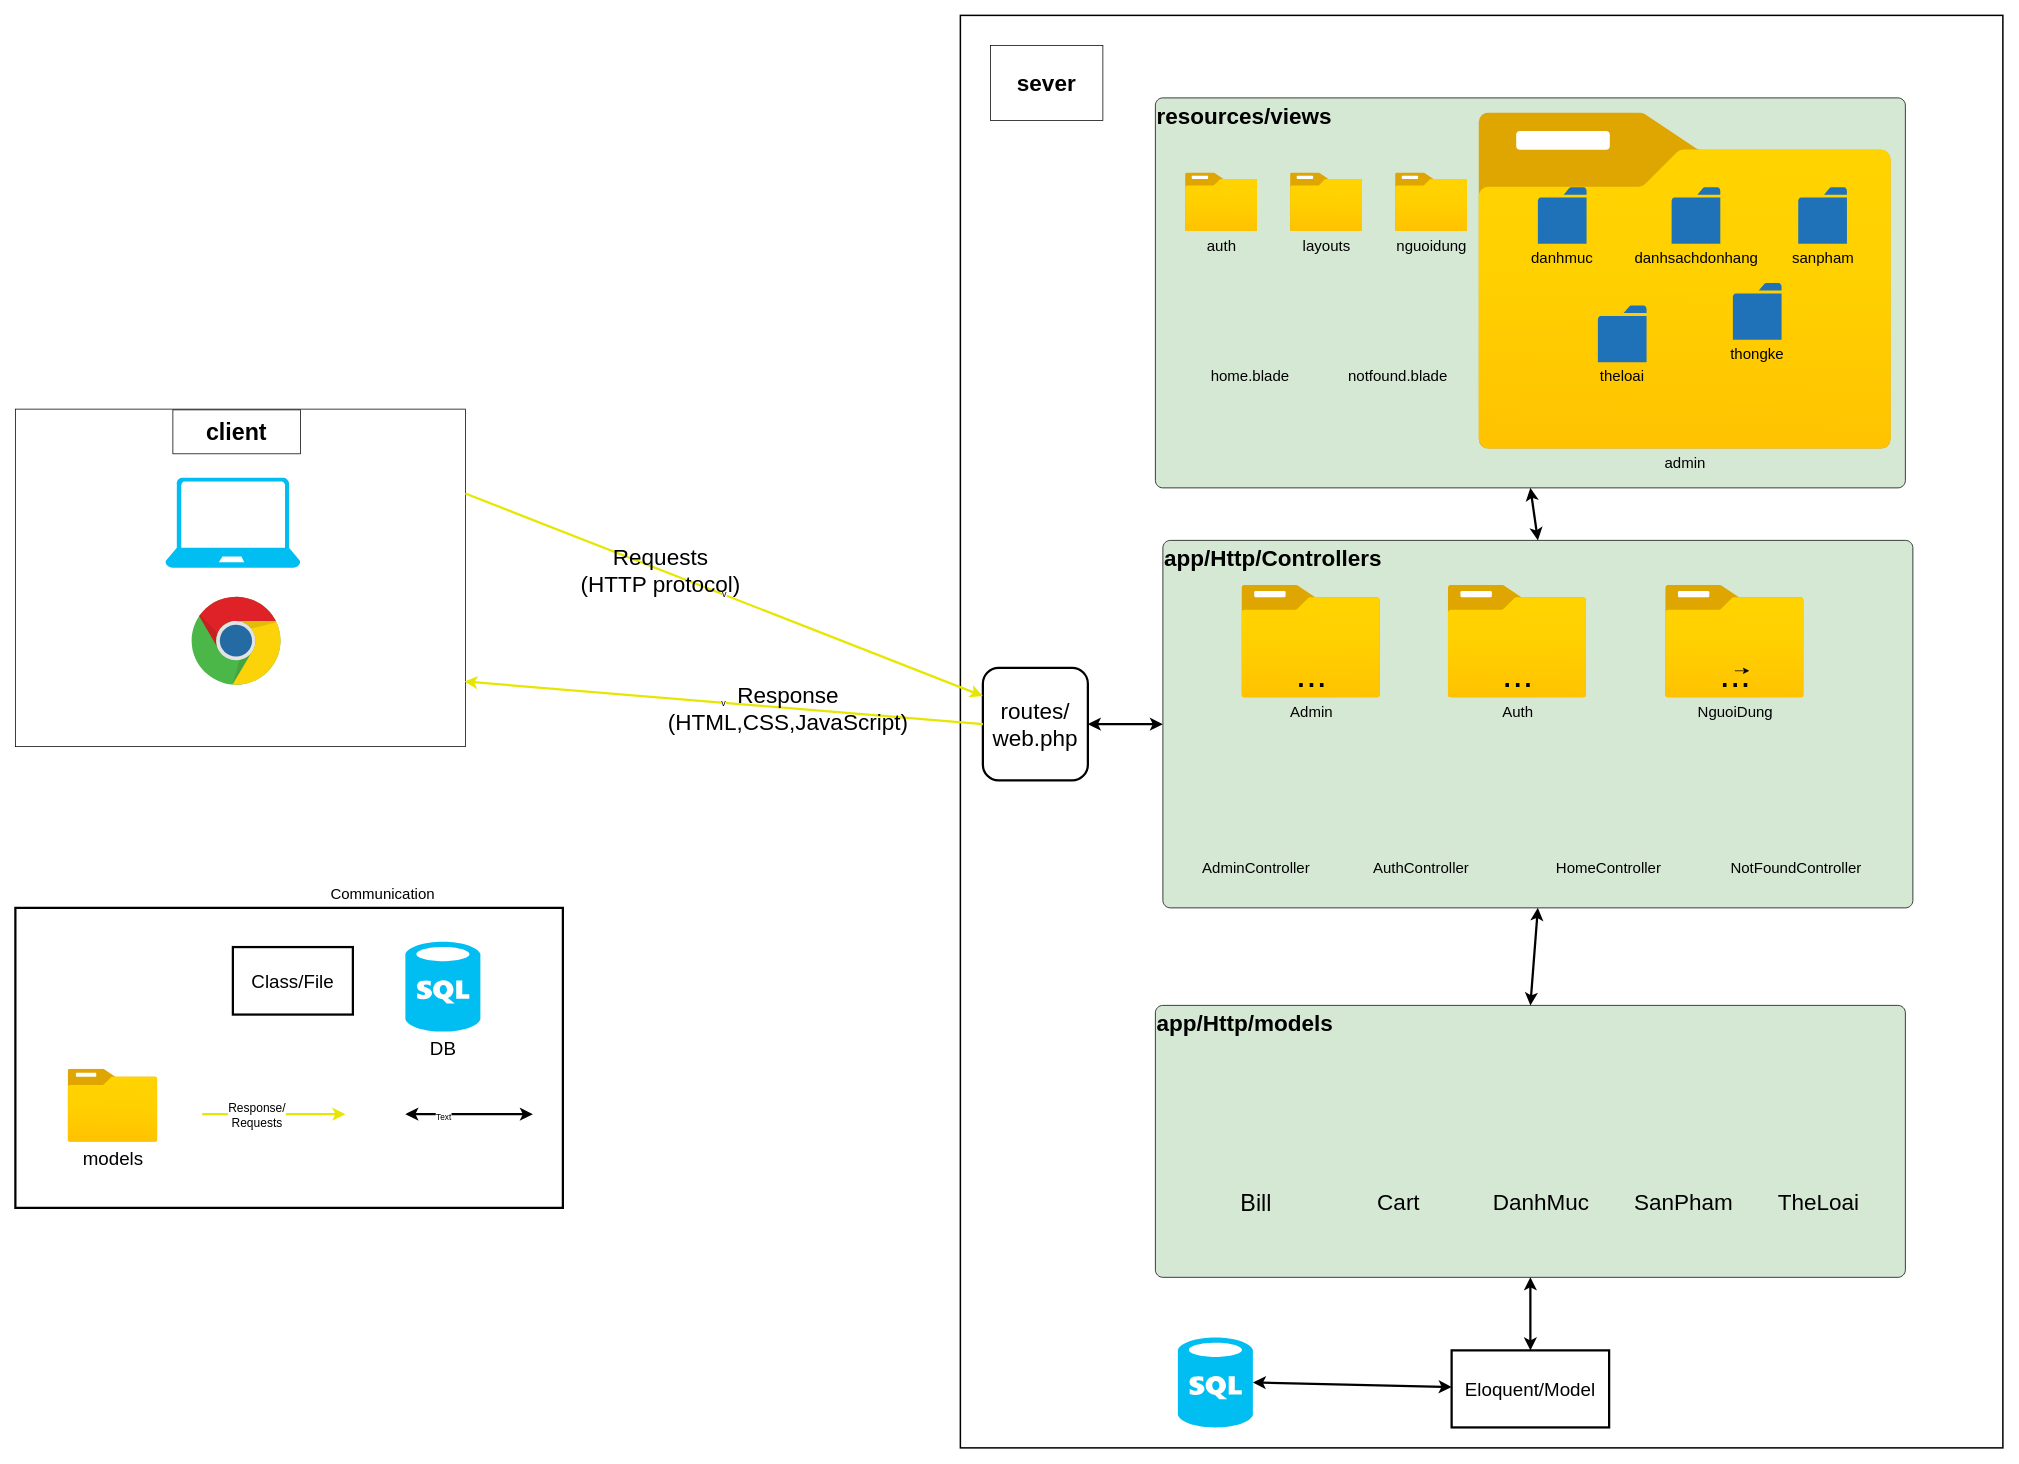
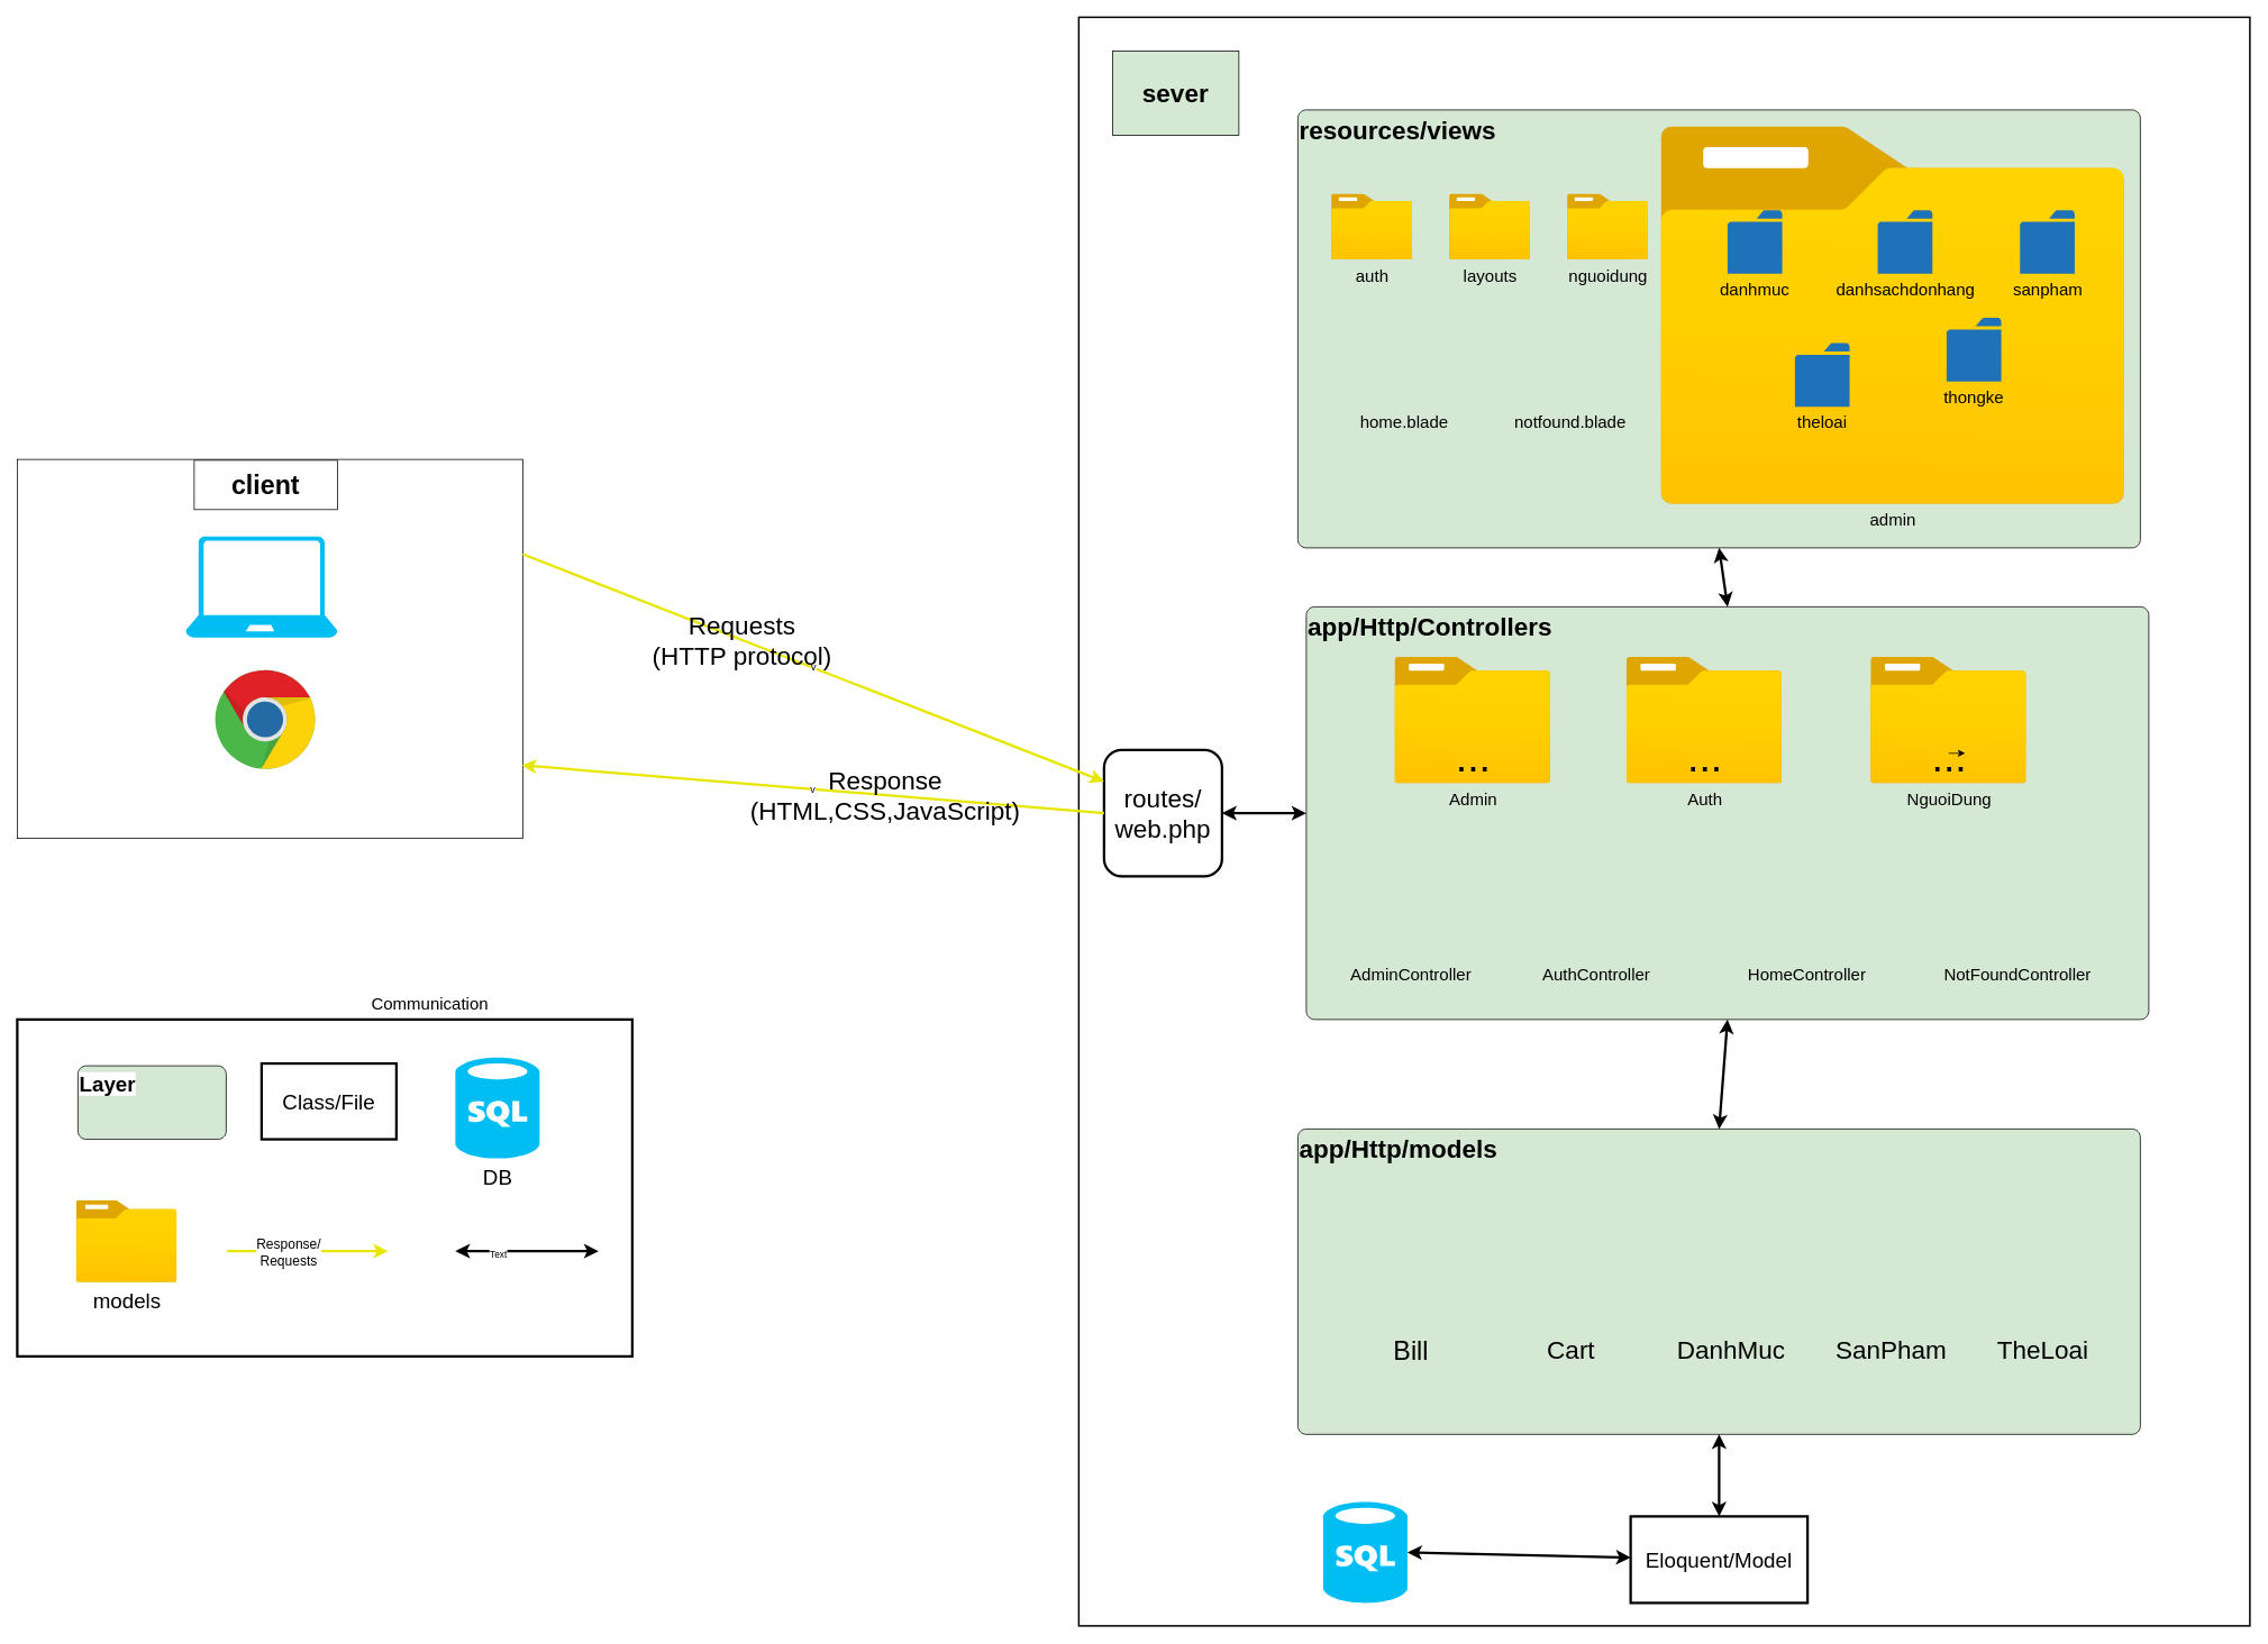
- <mxCell id="22" value="&lt;span style=&quot;font-size: 30px;&quot;&gt;sever&lt;/span&gt;" style="rounded=0;whiteSpace=wrap;html=1;fontStyle=1;fontSize=30;" parent="1" vertex="1"><mxGeometry x="1320" y="60" width="150" height="100" as="geometry" /></mxCell>
+ <mxCell id="22" value="&lt;span style=&quot;font-size: 30px;&quot;&gt;sever&lt;/span&gt;" style="rounded=0;whiteSpace=wrap;html=1;fontStyle=1;fontSize=30;fillColor=#d5e8d4;" parent="1" vertex="1"><mxGeometry x="1320" y="60" width="150" height="100" as="geometry" /></mxCell>
+ <mxCell id="58" value="&lt;span style=&quot;background-color: rgb(255, 255, 255); font-size: 25px;&quot;&gt;Layer&lt;/span&gt;" style="points=[[0.25,0,0],[0.5,0,0],[0.75,0,0],[1,0.25,0],[1,0.5,0],[1,0.75,0],[0.75,1,0],[0.5,1,0],[0.25,1,0],[0,0.75,0],[0,0.5,0],[0,0.25,0]];shape=mxgraph.bpmn.task;whiteSpace=wrap;rectStyle=rounded;size=10;html=1;container=1;expand=0;collapsible=0;taskMarker=abstract;align=left;verticalAlign=top;labelBackgroundColor=#D5E8D4;fontSize=25;fontStyle=1;fillColor=#D5E8D4;" vertex="1" parent="1"><mxGeometry x="92" y="1265" width="176" height="87.26" as="geometry" /></mxCell>
